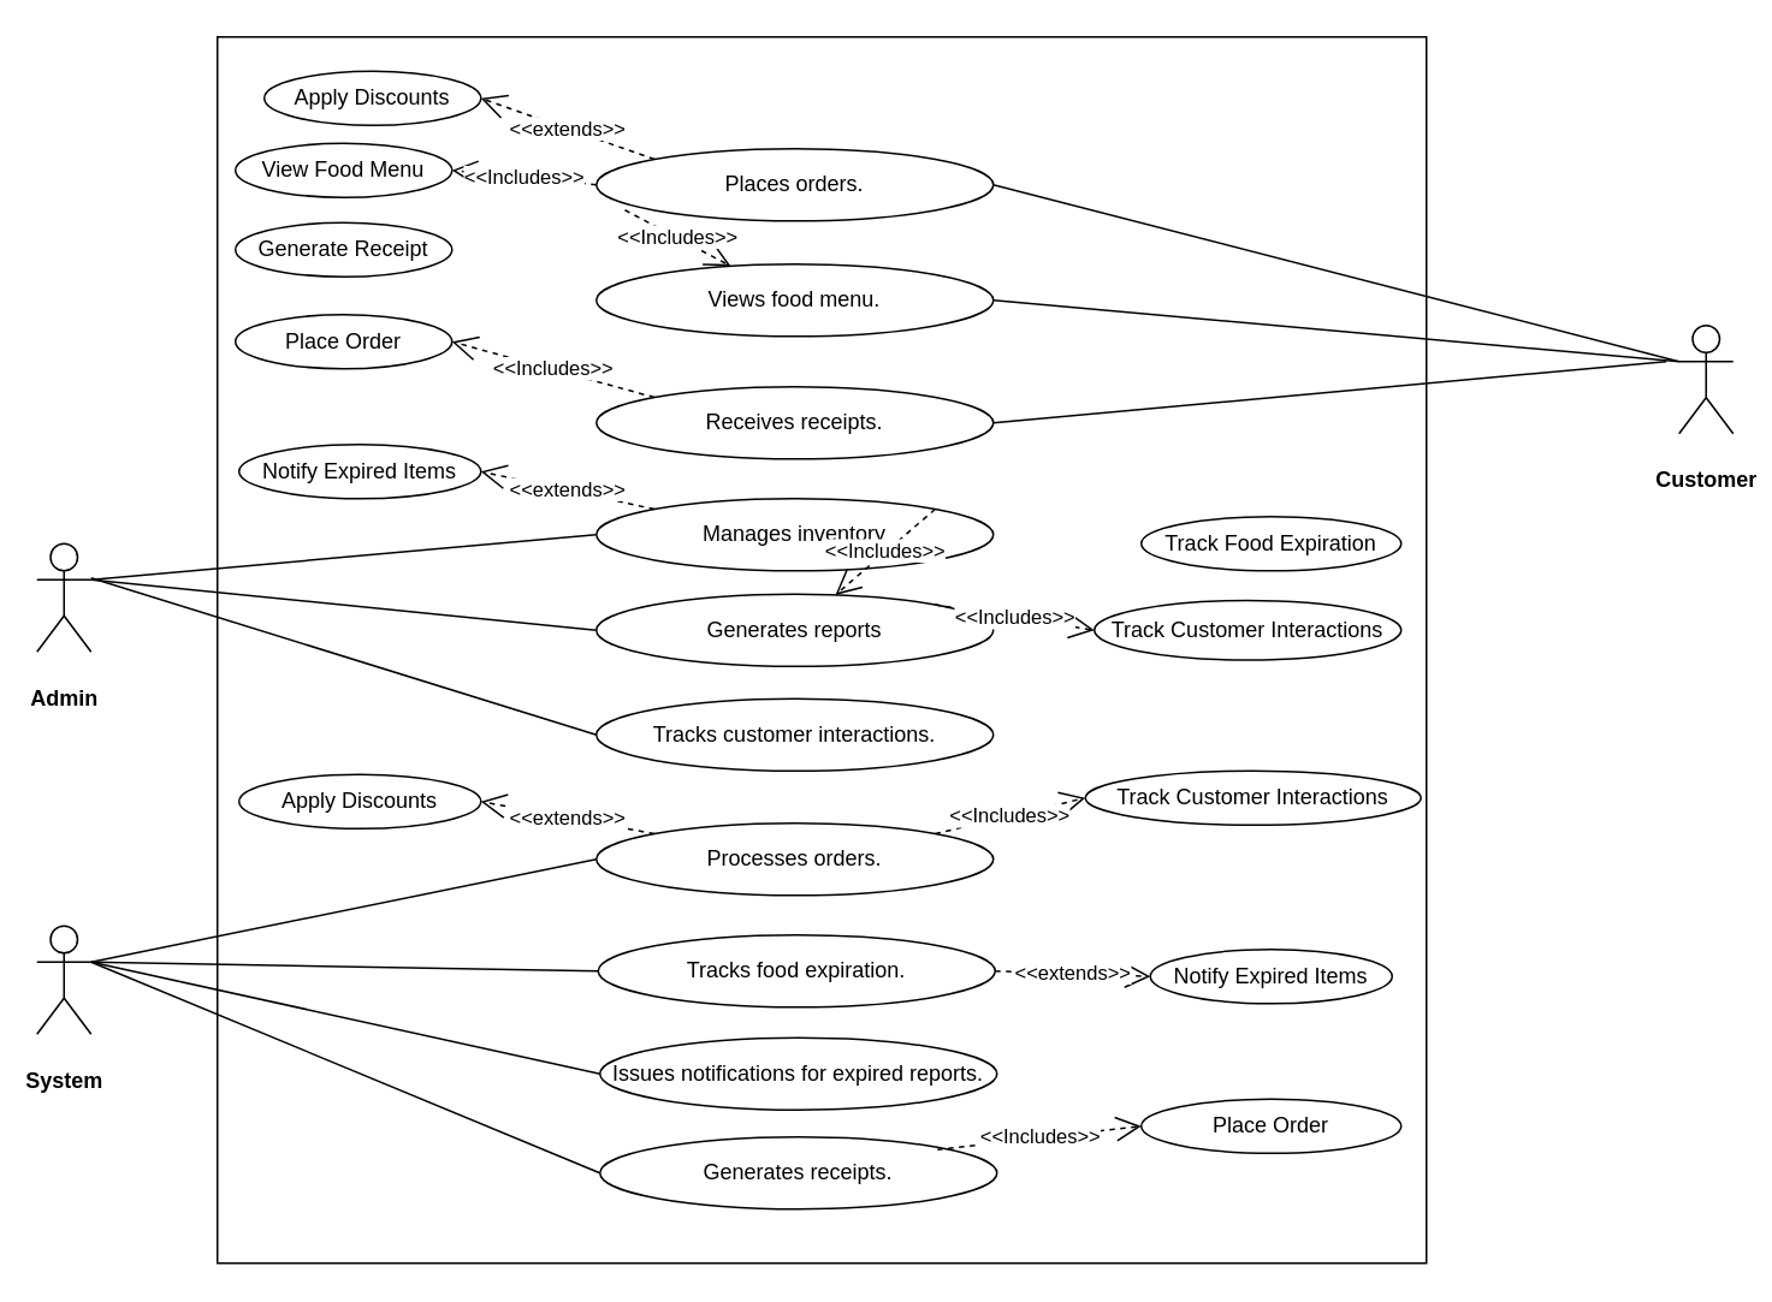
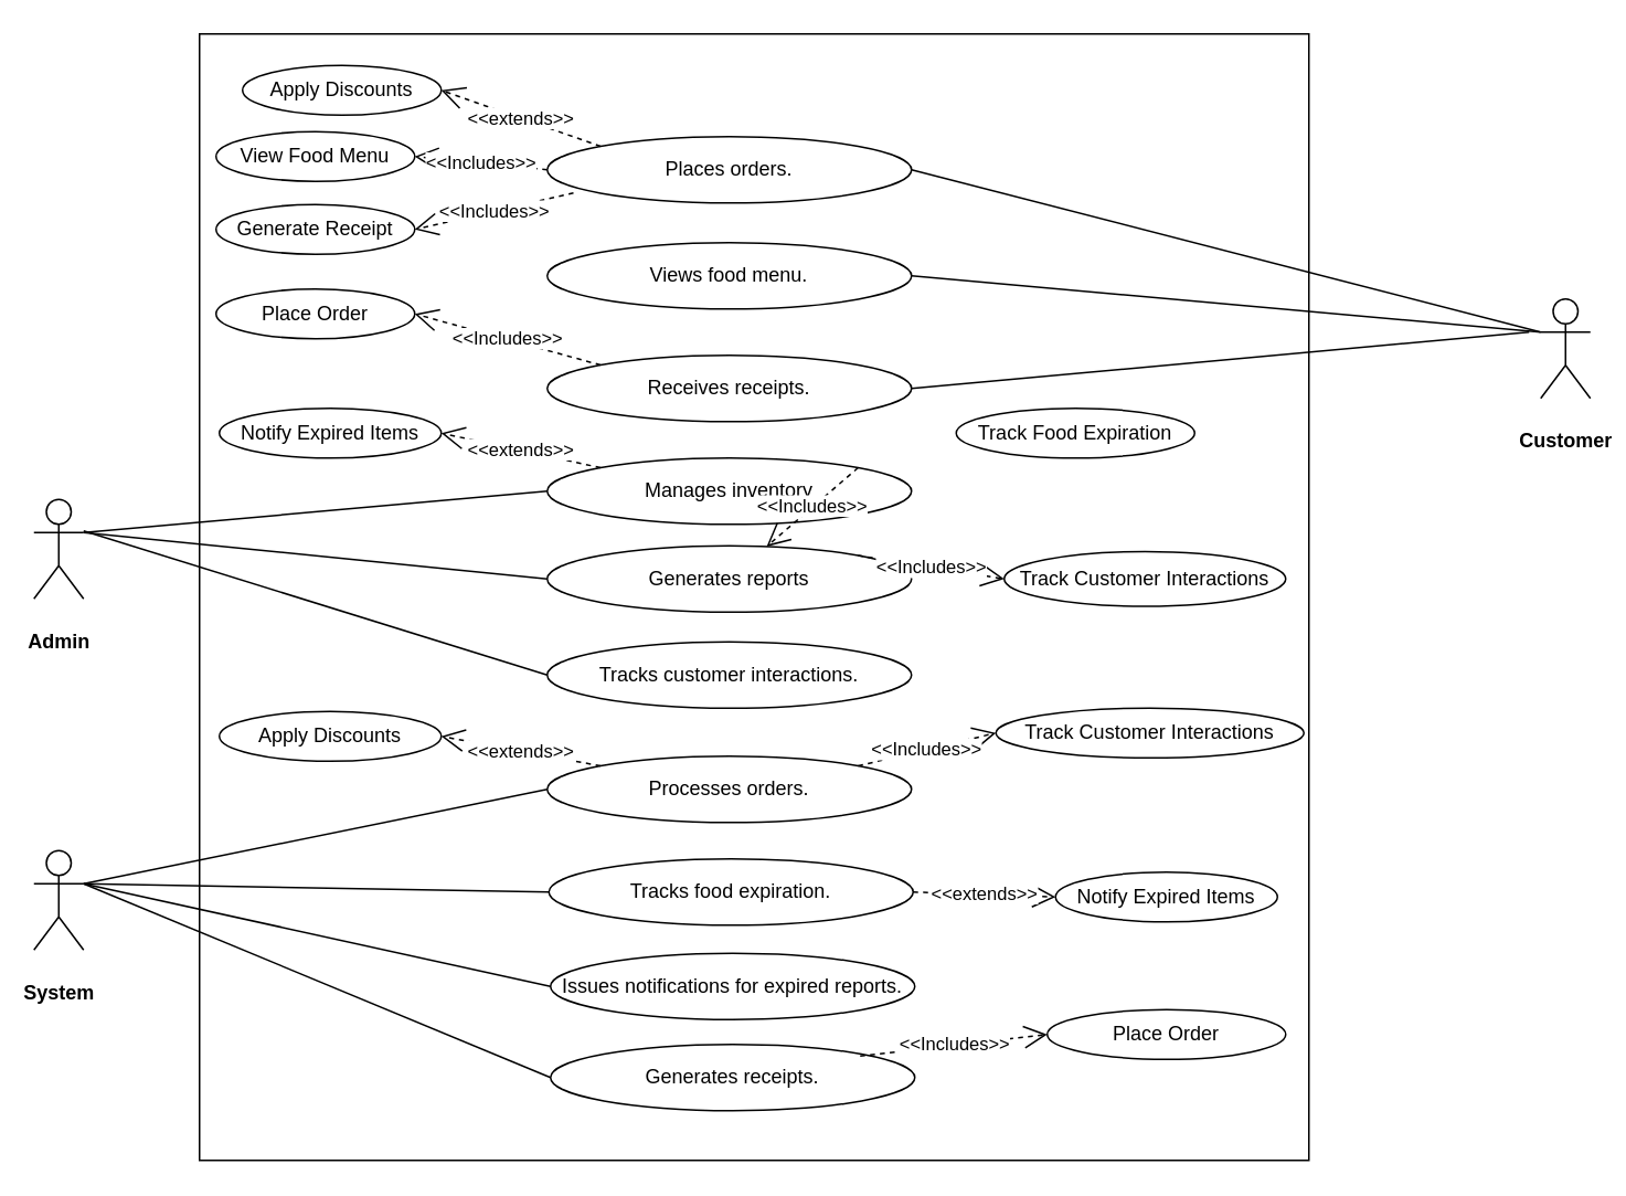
- <mxCell id="19" value="&amp;lt;&amp;lt;Includes&amp;gt;&amp;gt;" style="endArrow=open;endSize=12;dashed=1;html=1;rounded=0;exitX=0.072;exitY=0.85;exitDx=0;exitDy=0;exitPerimeter=0;" edge="1" parent="1" source="6" target="7"><mxGeometry width="160" relative="1" as="geometry"><mxPoint x="528" y="143" as="sourcePoint" /><mxPoint x="644" y="106" as="targetPoint" /></mxGeometry></mxCell>
+ <mxCell id="19" value="&amp;lt;&amp;lt;Includes&amp;gt;&amp;gt;" style="endArrow=open;endSize=12;dashed=1;html=1;rounded=0;exitX=0.072;exitY=0.85;exitDx=0;exitDy=0;entryX=1;entryY=0.5;entryDx=0;entryDy=0;exitPerimeter=0;" edge="1" parent="1" source="6" target="17"><mxGeometry width="160" relative="1" as="geometry"><mxPoint x="528" y="143" as="sourcePoint" /><mxPoint x="644" y="106" as="targetPoint" /></mxGeometry></mxCell>
- <mxCell id="24" value="Track Food Expiration" style="ellipse;whiteSpace=wrap;html=1;" vertex="1" parent="1"><mxGeometry x="632" y="286" width="144" height="30" as="geometry" /></mxCell>
+ <mxCell id="24" value="Track Food Expiration" style="ellipse;whiteSpace=wrap;html=1;" vertex="1" parent="1"><mxGeometry x="577" y="246" width="144" height="30" as="geometry" /></mxCell>
